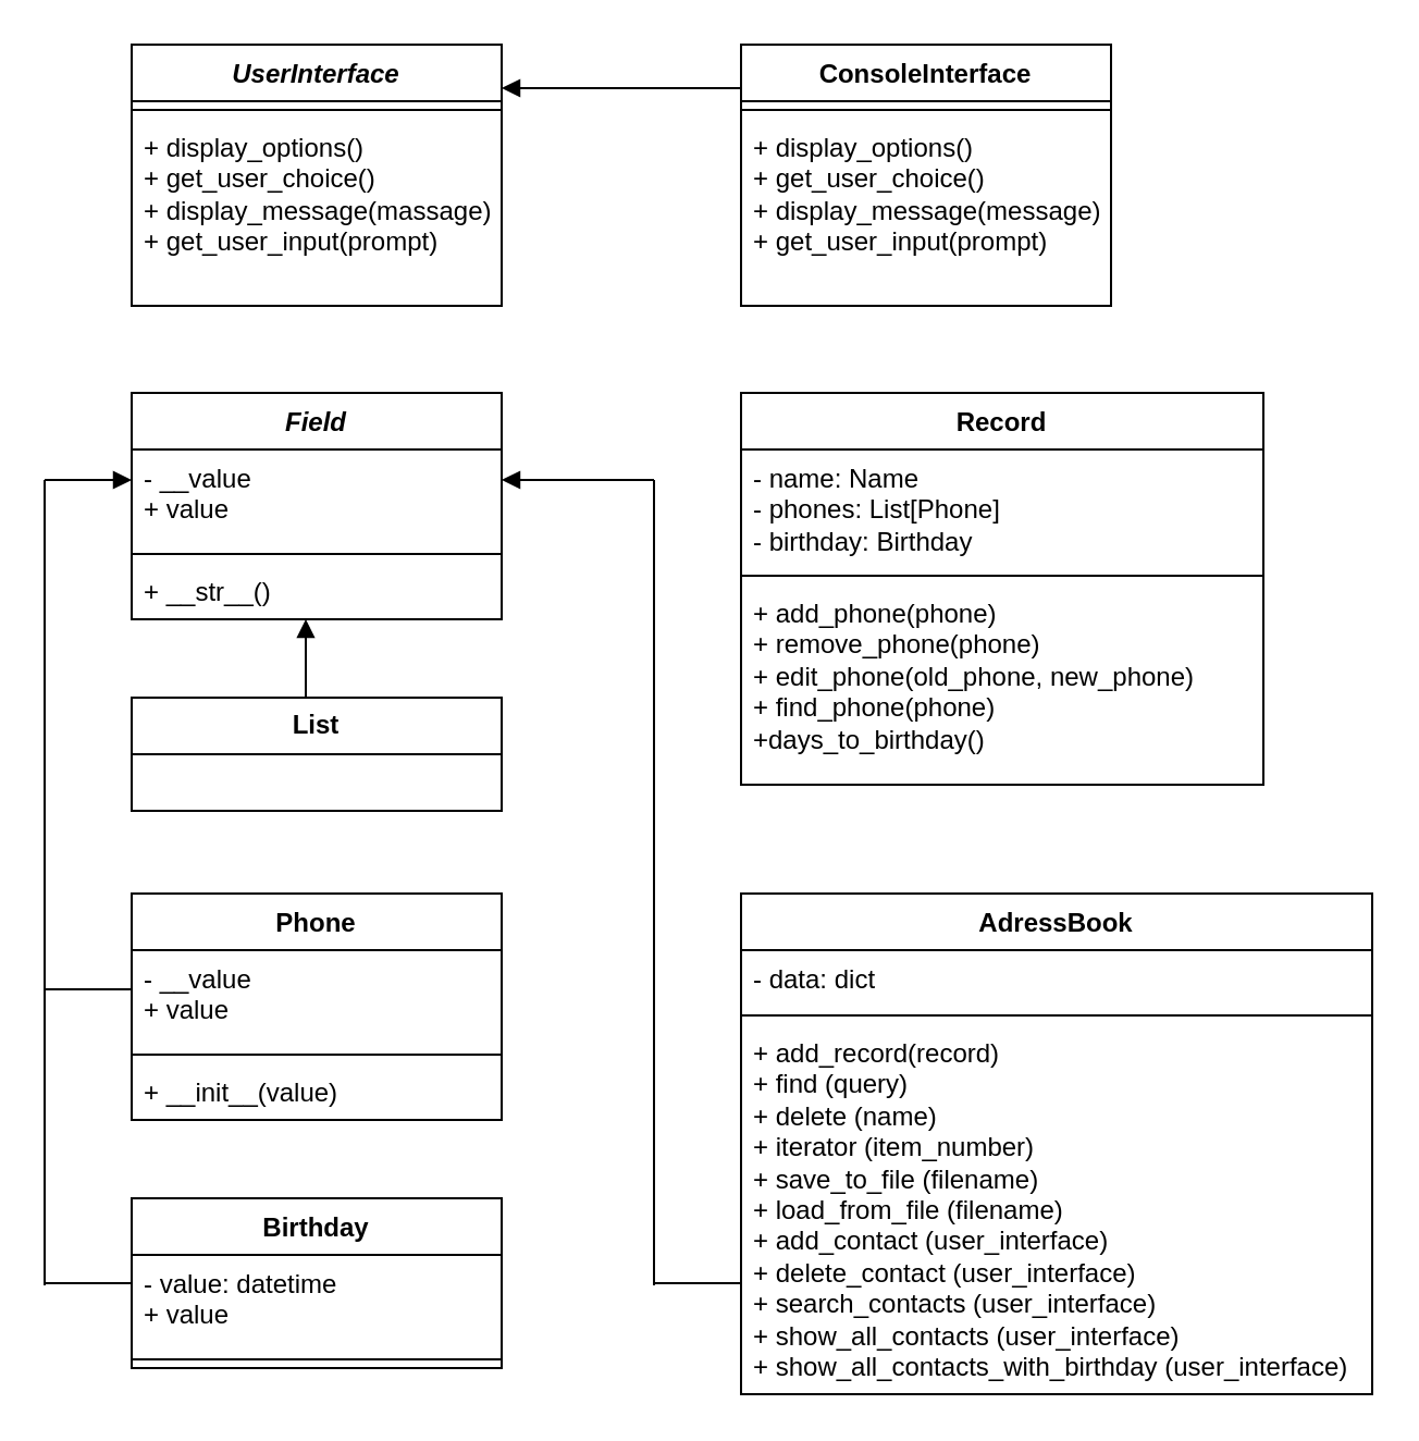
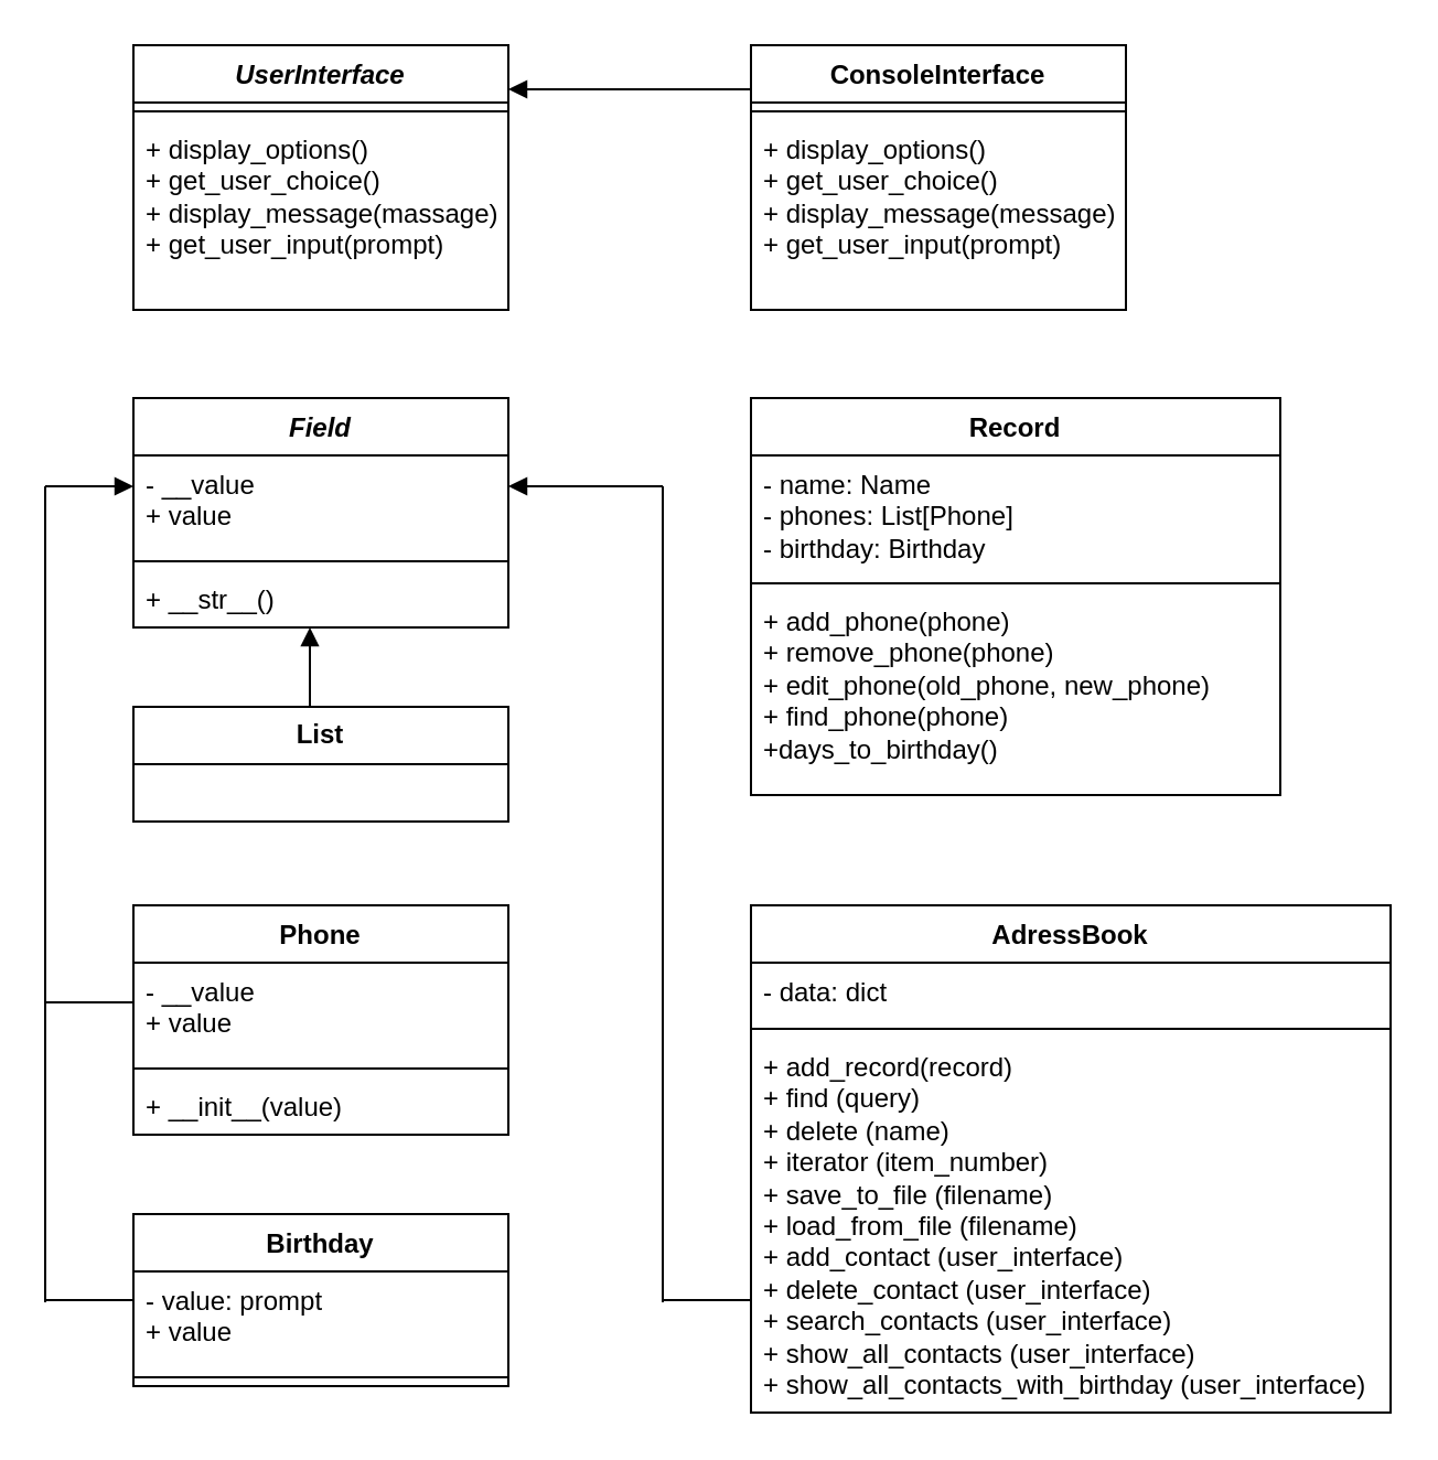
- <mxCell id="24" value="- value: datetime&lt;br&gt;+ value" style="text;strokeColor=none;fillColor=none;align=left;verticalAlign=top;spacingLeft=4;spacingRight=4;overflow=hidden;rotatable=0;points=[[0,0.5],[1,0.5]];portConstraint=eastwest;whiteSpace=wrap;html=1;" vertex="1" parent="23"><mxGeometry y="26" width="170" height="44" as="geometry" /></mxCell>
+ <mxCell id="24" value="- value: prompt&lt;br&gt;+ value" style="text;strokeColor=none;fillColor=none;align=left;verticalAlign=top;spacingLeft=4;spacingRight=4;overflow=hidden;rotatable=0;points=[[0,0.5],[1,0.5]];portConstraint=eastwest;whiteSpace=wrap;html=1;" vertex="1" parent="23"><mxGeometry y="26" width="170" height="44" as="geometry" /></mxCell>
